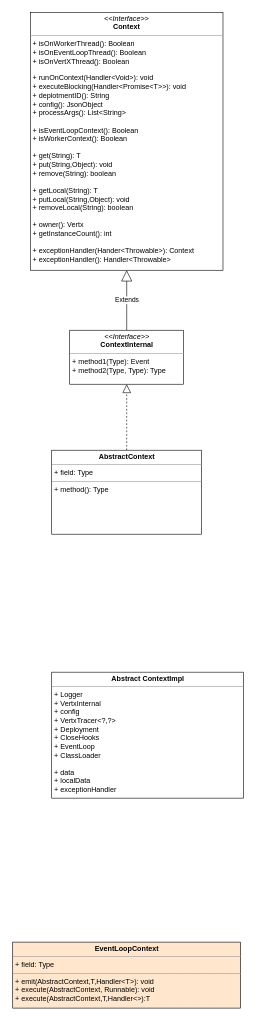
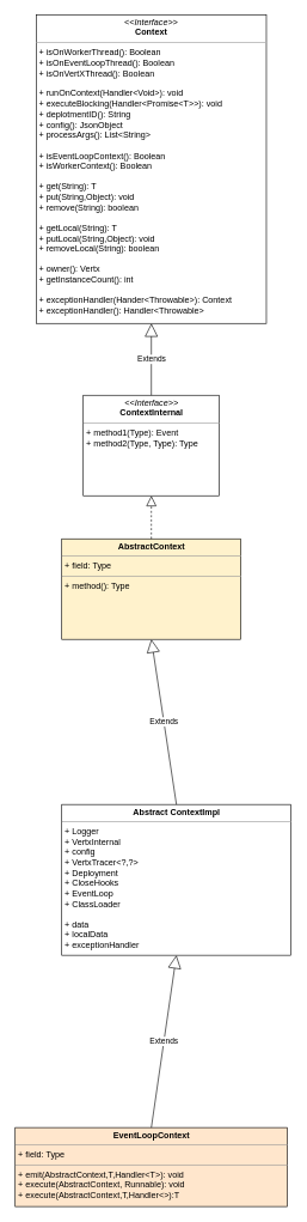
- <mxCell id="3" value="&lt;p style=&quot;margin: 0px ; margin-top: 4px ; text-align: center&quot;&gt;&lt;i&gt;&amp;lt;&amp;lt;Interface&amp;gt;&amp;gt;&lt;/i&gt;&lt;br&gt;&lt;b&gt;ContextInternal&lt;/b&gt;&lt;/p&gt;&lt;hr size=&quot;1&quot;&gt;&lt;p style=&quot;margin: 0px ; margin-left: 4px&quot;&gt;+ method1(Type): Event&lt;br&gt;+ method2(Type, Type): Type&lt;/p&gt;&lt;p style=&quot;margin: 0px ; margin-left: 4px&quot;&gt;&lt;br&gt;&lt;/p&gt;" style="verticalAlign=top;align=left;overflow=fill;fontSize=12;fontFamily=Helvetica;html=1;" parent="1" vertex="1"><mxGeometry x="115.5" y="550" width="190" height="90" as="geometry" /></mxCell>
+ <mxCell id="3" value="&lt;p style=&quot;margin: 0px ; margin-top: 4px ; text-align: center&quot;&gt;&lt;i&gt;&amp;lt;&amp;lt;Interface&amp;gt;&amp;gt;&lt;/i&gt;&lt;br&gt;&lt;b&gt;ContextInternal&lt;/b&gt;&lt;/p&gt;&lt;hr size=&quot;1&quot;&gt;&lt;p style=&quot;margin: 0px ; margin-left: 4px&quot;&gt;+ method1(Type): Event&lt;br&gt;+ method2(Type, Type): Type&lt;/p&gt;&lt;p style=&quot;margin: 0px ; margin-left: 4px&quot;&gt;&lt;br&gt;&lt;/p&gt;" style="verticalAlign=top;align=left;overflow=fill;fontSize=12;fontFamily=Helvetica;html=1;" parent="1" vertex="1"><mxGeometry x="115.5" y="550" width="190" height="140" as="geometry" /></mxCell>
- <mxCell id="5" value="&lt;p style=&quot;margin: 0px ; margin-top: 4px ; text-align: center&quot;&gt;&lt;b&gt;AbstractContext&lt;/b&gt;&lt;/p&gt;&lt;hr size=&quot;1&quot;&gt;&lt;p style=&quot;margin: 0px ; margin-left: 4px&quot;&gt;+ field: Type&lt;/p&gt;&lt;hr size=&quot;1&quot;&gt;&lt;p style=&quot;margin: 0px ; margin-left: 4px&quot;&gt;+ method(): Type&lt;/p&gt;" style="verticalAlign=top;align=left;overflow=fill;fontSize=12;fontFamily=Helvetica;html=1;" parent="1" vertex="1"><mxGeometry x="85.5" y="750" width="250" height="140" as="geometry" /></mxCell>
+ <mxCell id="5" value="&lt;p style=&quot;margin: 0px ; margin-top: 4px ; text-align: center&quot;&gt;&lt;b&gt;AbstractContext&lt;/b&gt;&lt;/p&gt;&lt;hr size=&quot;1&quot;&gt;&lt;p style=&quot;margin: 0px ; margin-left: 4px&quot;&gt;+ field: Type&lt;/p&gt;&lt;hr size=&quot;1&quot;&gt;&lt;p style=&quot;margin: 0px ; margin-left: 4px&quot;&gt;+ method(): Type&lt;/p&gt;" style="verticalAlign=top;align=left;overflow=fill;fontSize=12;fontFamily=Helvetica;html=1;fillColor=#fff2cc;" parent="1" vertex="1"><mxGeometry x="85.5" y="750" width="250" height="140" as="geometry" /></mxCell>
+ <mxCell id="8" value="Extends" style="endArrow=block;endSize=16;endFill=0;html=1;exitX=0.5;exitY=0;exitDx=0;exitDy=0;entryX=0.5;entryY=1;entryDx=0;entryDy=0;" parent="1" source="7" target="5" edge="1"><mxGeometry width="160" relative="1" as="geometry"><mxPoint x="-119" y="890" as="sourcePoint" /><mxPoint x="-119" y="790" as="targetPoint" /></mxGeometry></mxCell>
+ <mxCell id="10" value="Extends" style="endArrow=block;endSize=16;endFill=0;html=1;exitX=0.5;exitY=0;exitDx=0;exitDy=0;entryX=0.5;entryY=1;entryDx=0;entryDy=0;" parent="1" source="9" target="7" edge="1"><mxGeometry width="160" relative="1" as="geometry"><mxPoint x="391" y="1400" as="sourcePoint" /><mxPoint x="391" y="1270" as="targetPoint" /></mxGeometry></mxCell>
